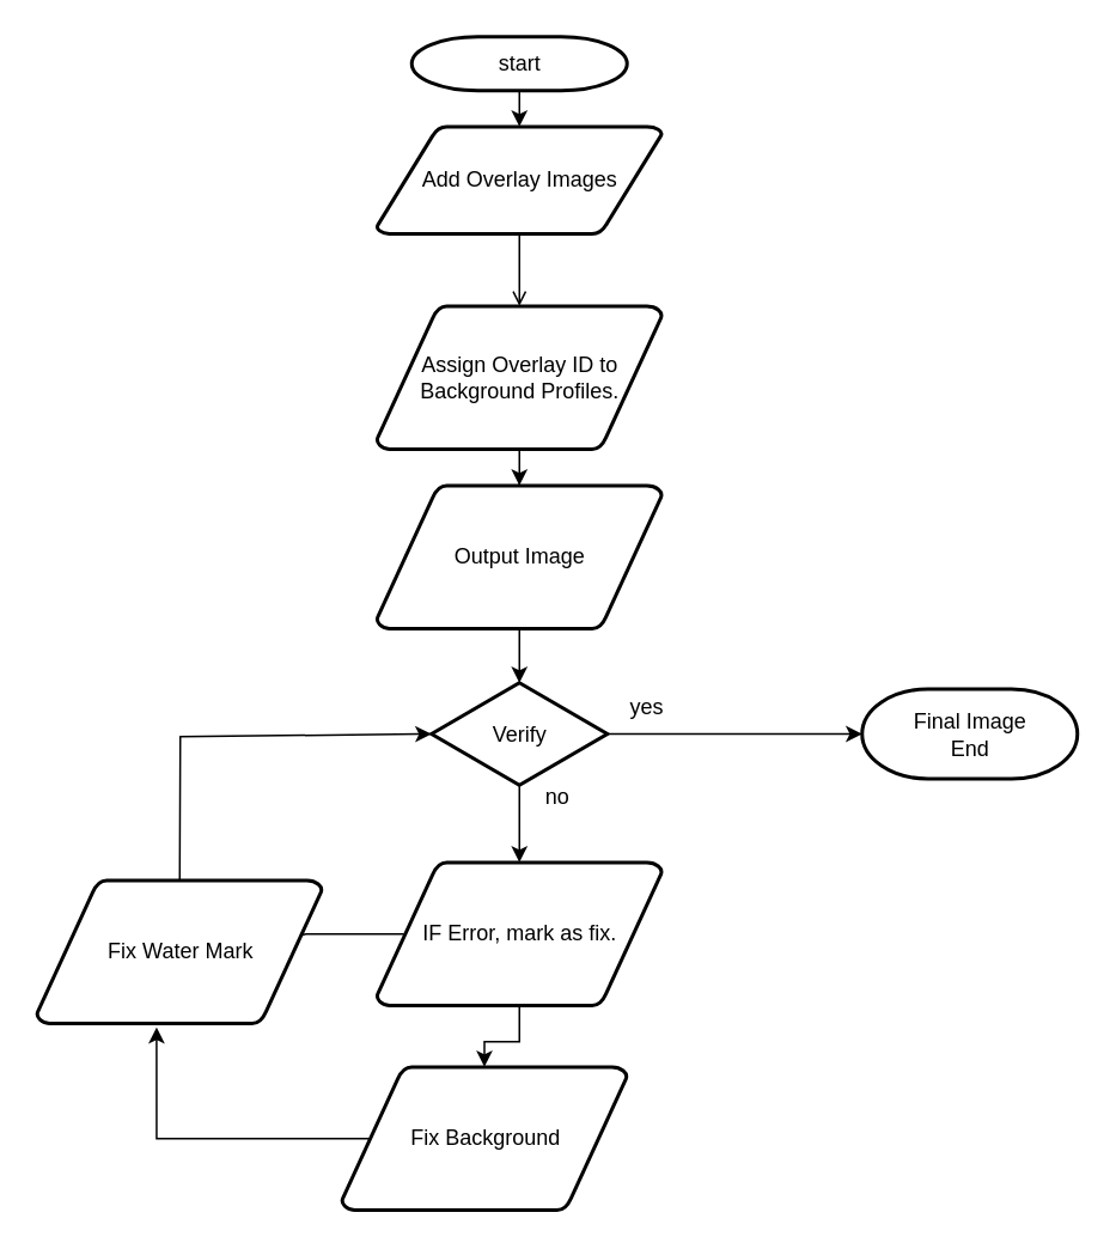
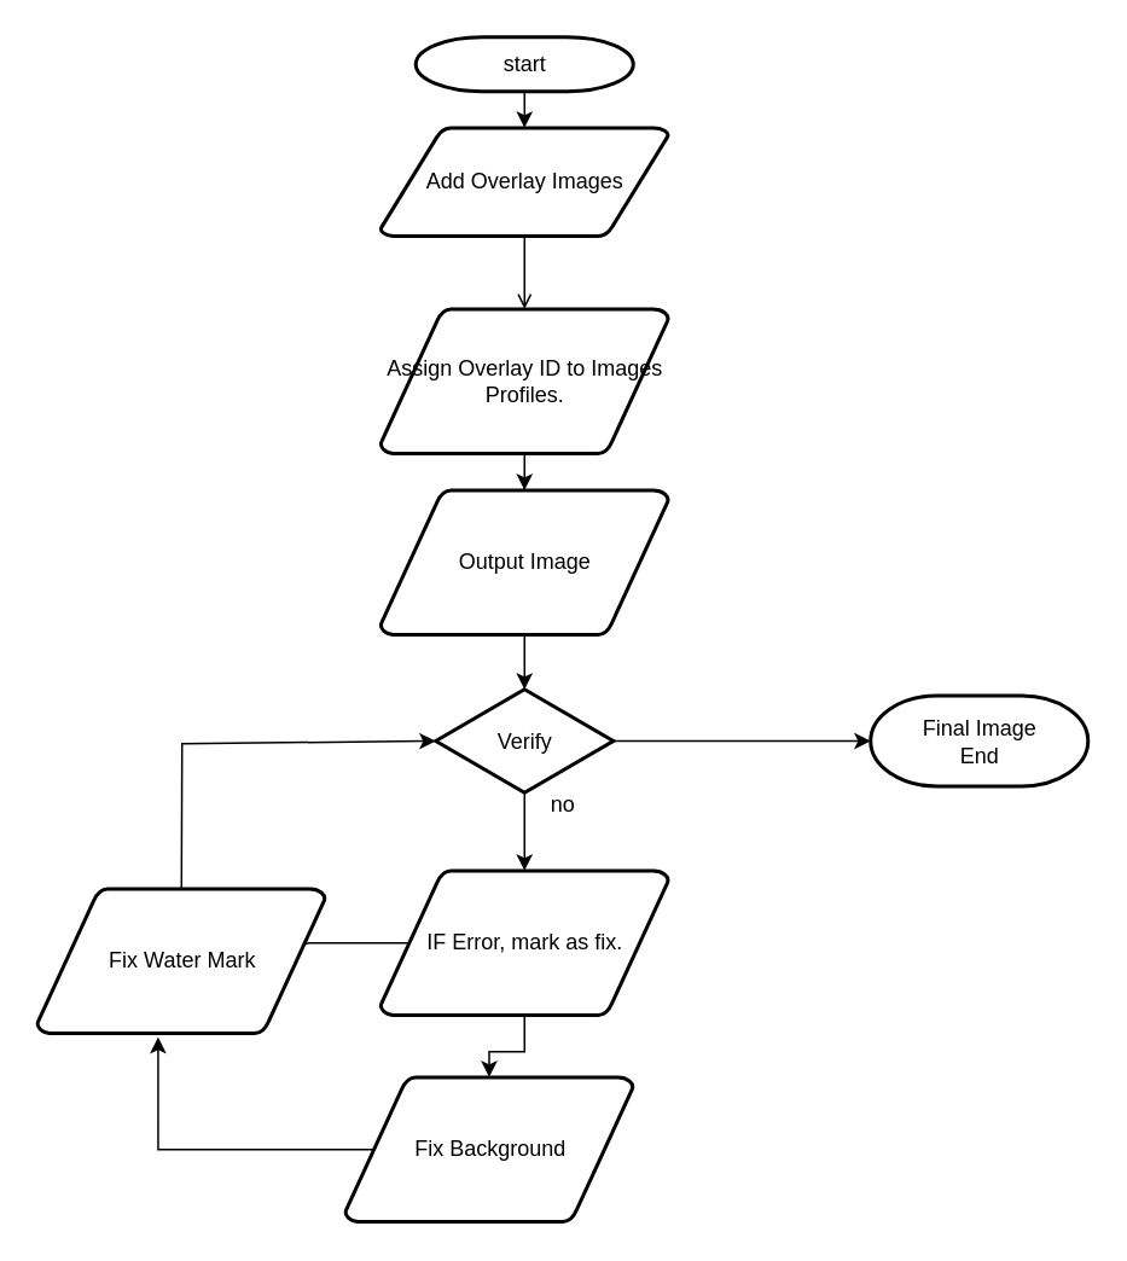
- <mxCell id="17" value="Assign Overlay ID to Background Profiles." style="shape=mxgraph.flowchart.data;strokeWidth=2;gradientDirection=north;fontStyle=0;html=1;align=center;textDirection=ltr;whiteSpace=wrap;rounded=0;" vertex="1" parent="1"><mxGeometry x="209.5" y="170" width="159" height="80" as="geometry" /></mxCell>
+ <mxCell id="17" value="Assign Overlay ID to Images Profiles." style="shape=mxgraph.flowchart.data;strokeWidth=2;gradientDirection=north;fontStyle=0;html=1;align=center;textDirection=ltr;whiteSpace=wrap;rounded=0;" vertex="1" parent="1"><mxGeometry x="209.5" y="170" width="159" height="80" as="geometry" /></mxCell>
- <mxCell id="11" value="yes" style="text;fontStyle=0;html=1;strokeColor=none;fillColor=none;strokeWidth=2;rounded=0;" parent="1" vertex="1"><mxGeometry x="349" y="380" width="40" height="26" as="geometry" /></mxCell>
